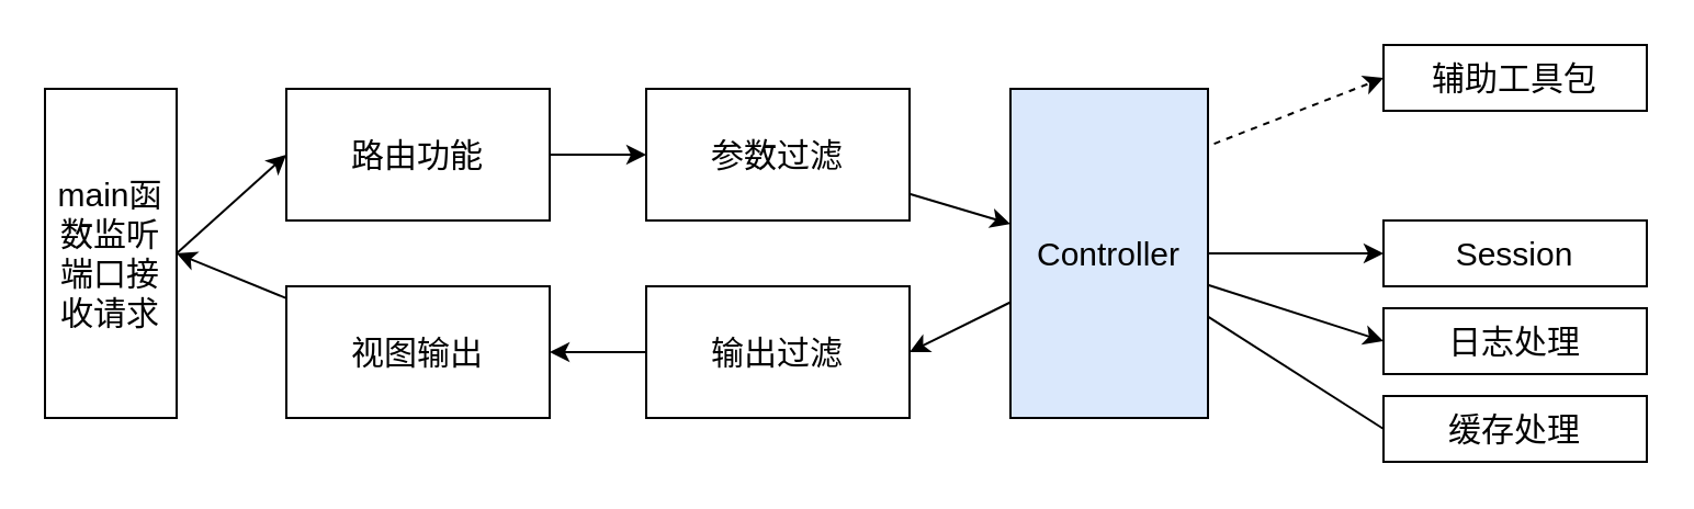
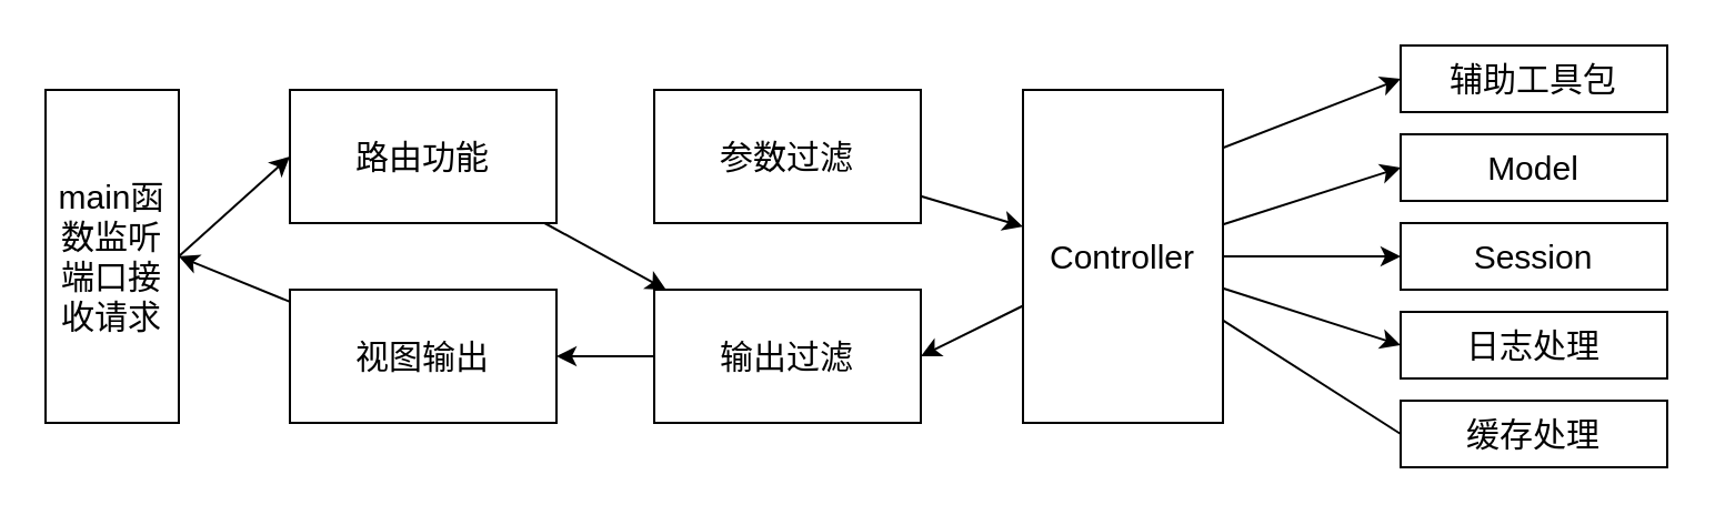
- <mxCell id="12" style="rounded=0;orthogonalLoop=1;jettySize=auto;html=1;entryX=0;entryY=0.5;entryDx=0;entryDy=0;fontSize=15;dashed=1;" parent="1" source="18" target="20" edge="1"><mxGeometry relative="1" as="geometry"><Array as="points"><mxPoint x="540" y="70" /></Array></mxGeometry></mxCell>
+ <mxCell id="12" style="rounded=0;orthogonalLoop=1;jettySize=auto;html=1;entryX=0;entryY=0.5;entryDx=0;entryDy=0;fontSize=15;" parent="1" source="18" target="20" edge="1"><mxGeometry relative="1" as="geometry"><Array as="points"><mxPoint x="540" y="70" /></Array></mxGeometry></mxCell>
- <mxCell id="4" value="" style="edgeStyle=none;rounded=0;orthogonalLoop=1;jettySize=auto;html=1;fontSize=15;" parent="1" source="5" target="9" edge="1"><mxGeometry relative="1" as="geometry" /></mxCell>
+ <mxCell id="4" value="" style="edgeStyle=none;rounded=0;orthogonalLoop=1;jettySize=auto;html=1;fontSize=15;" parent="1" source="5" target="11" edge="1"><mxGeometry relative="1" as="geometry" /></mxCell>
+ <mxCell id="19" value="Model" style="rounded=0;whiteSpace=wrap;html=1;fontSize=15;" parent="1" vertex="1"><mxGeometry x="630" y="60" width="120" height="30" as="geometry" /></mxCell>
+ <mxCell id="13" style="edgeStyle=none;rounded=0;orthogonalLoop=1;jettySize=auto;html=1;entryX=0;entryY=0.5;entryDx=0;entryDy=0;fontSize=15;" parent="1" source="18" target="19" edge="1"><mxGeometry relative="1" as="geometry" /></mxCell>
- <mxCell id="18" value="Controller" style="rounded=0;whiteSpace=wrap;html=1;fontSize=15;fillColor=#dae8fc;" parent="1" vertex="1"><mxGeometry x="460" y="40" width="90" height="150" as="geometry" /></mxCell>
+ <mxCell id="18" value="Controller" style="rounded=0;whiteSpace=wrap;html=1;fontSize=15;" parent="1" vertex="1"><mxGeometry x="460" y="40" width="90" height="150" as="geometry" /></mxCell>
